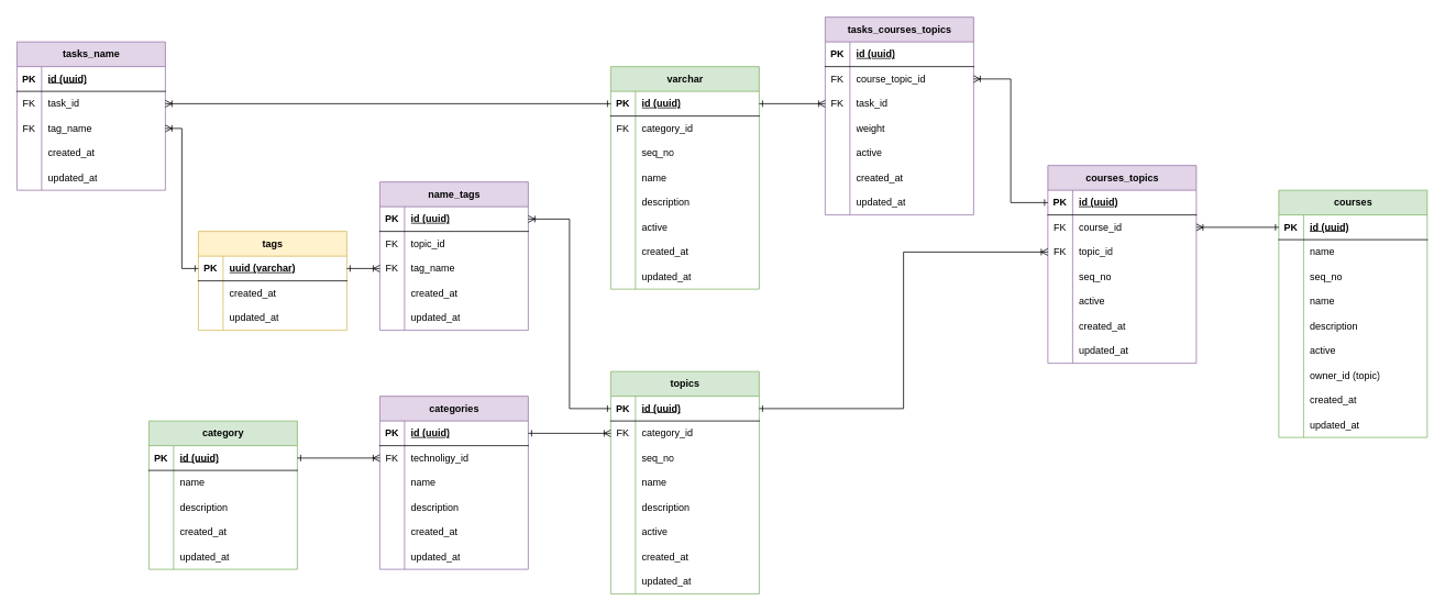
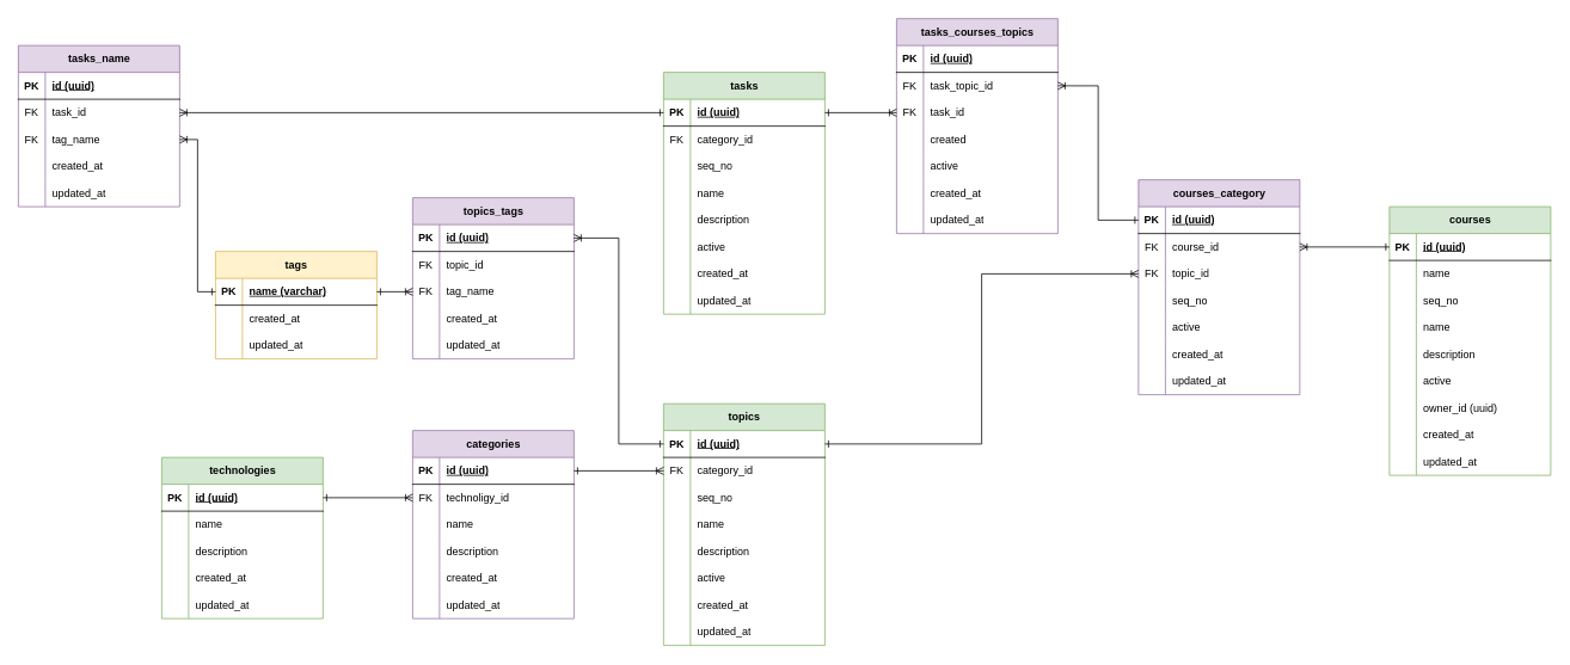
- <mxCell id="64" value="varchar" style="shape=table;startSize=30;container=1;collapsible=1;childLayout=tableLayout;fixedRows=1;rowLines=0;fontStyle=1;align=center;resizeLast=1;html=1;fillColor=#d5e8d4;strokeColor=#82b366;" vertex="1" parent="1"><mxGeometry x="740" y="80" width="180" height="270" as="geometry"><mxRectangle x="280" y="80" width="110" height="30" as="alternateBounds" /></mxGeometry></mxCell>
+ <mxCell id="64" value="tasks" style="shape=table;startSize=30;container=1;collapsible=1;childLayout=tableLayout;fixedRows=1;rowLines=0;fontStyle=1;align=center;resizeLast=1;html=1;fillColor=#d5e8d4;strokeColor=#82b366;" vertex="1" parent="1"><mxGeometry x="740" y="80" width="180" height="270" as="geometry"><mxRectangle x="280" y="80" width="110" height="30" as="alternateBounds" /></mxGeometry></mxCell>
- <mxCell id="193" value="course_topic_id" style="shape=partialRectangle;connectable=0;fillColor=none;top=0;left=0;bottom=0;right=0;align=left;spacingLeft=6;overflow=hidden;whiteSpace=wrap;html=1;" vertex="1" parent="191"><mxGeometry x="30" width="150" height="30" as="geometry"><mxRectangle width="150" height="30" as="alternateBounds" /></mxGeometry></mxCell>
+ <mxCell id="193" value="task_topic_id" style="shape=partialRectangle;connectable=0;fillColor=none;top=0;left=0;bottom=0;right=0;align=left;spacingLeft=6;overflow=hidden;whiteSpace=wrap;html=1;" vertex="1" parent="191"><mxGeometry x="30" width="150" height="30" as="geometry"><mxRectangle width="150" height="30" as="alternateBounds" /></mxGeometry></mxCell>
- <mxCell id="199" value="weight" style="shape=partialRectangle;connectable=0;fillColor=none;top=0;left=0;bottom=0;right=0;align=left;spacingLeft=6;overflow=hidden;whiteSpace=wrap;html=1;" vertex="1" parent="197"><mxGeometry x="30" width="150" height="30" as="geometry"><mxRectangle width="150" height="30" as="alternateBounds" /></mxGeometry></mxCell>
+ <mxCell id="199" value="created" style="shape=partialRectangle;connectable=0;fillColor=none;top=0;left=0;bottom=0;right=0;align=left;spacingLeft=6;overflow=hidden;whiteSpace=wrap;html=1;" vertex="1" parent="197"><mxGeometry x="30" width="150" height="30" as="geometry"><mxRectangle width="150" height="30" as="alternateBounds" /></mxGeometry></mxCell>
- <mxCell id="163" value="courses_topics" style="shape=table;startSize=30;container=1;collapsible=1;childLayout=tableLayout;fixedRows=1;rowLines=0;fontStyle=1;align=center;resizeLast=1;html=1;fillColor=#e1d5e7;strokeColor=#9673a6;" vertex="1" parent="1"><mxGeometry x="1270" y="200" width="180" height="240" as="geometry"><mxRectangle x="280" y="80" width="110" height="30" as="alternateBounds" /></mxGeometry></mxCell>
+ <mxCell id="163" value="courses_category" style="shape=table;startSize=30;container=1;collapsible=1;childLayout=tableLayout;fixedRows=1;rowLines=0;fontStyle=1;align=center;resizeLast=1;html=1;fillColor=#e1d5e7;strokeColor=#9673a6;" vertex="1" parent="1"><mxGeometry x="1270" y="200" width="180" height="240" as="geometry"><mxRectangle x="280" y="80" width="110" height="30" as="alternateBounds" /></mxGeometry></mxCell>
- <mxCell id="99" value="name_tags" style="shape=table;startSize=30;container=1;collapsible=1;childLayout=tableLayout;fixedRows=1;rowLines=0;fontStyle=1;align=center;resizeLast=1;html=1;fillColor=#e1d5e7;strokeColor=#9673a6;" vertex="1" parent="1"><mxGeometry x="460" y="220" width="180" height="180" as="geometry"><mxRectangle x="280" y="80" width="110" height="30" as="alternateBounds" /></mxGeometry></mxCell>
+ <mxCell id="99" value="topics_tags" style="shape=table;startSize=30;container=1;collapsible=1;childLayout=tableLayout;fixedRows=1;rowLines=0;fontStyle=1;align=center;resizeLast=1;html=1;fillColor=#e1d5e7;strokeColor=#9673a6;" vertex="1" parent="1"><mxGeometry x="460" y="220" width="180" height="180" as="geometry"><mxRectangle x="280" y="80" width="110" height="30" as="alternateBounds" /></mxGeometry></mxCell>
- <mxCell id="92" value="uuid&amp;nbsp;(varchar)" style="shape=partialRectangle;connectable=0;fillColor=none;top=0;left=0;bottom=0;right=0;align=left;spacingLeft=6;fontStyle=5;overflow=hidden;whiteSpace=wrap;html=1;" vertex="1" parent="90"><mxGeometry x="30" width="150" height="30" as="geometry"><mxRectangle width="150" height="30" as="alternateBounds" /></mxGeometry></mxCell>
+ <mxCell id="92" value="name&amp;nbsp;(varchar)" style="shape=partialRectangle;connectable=0;fillColor=none;top=0;left=0;bottom=0;right=0;align=left;spacingLeft=6;fontStyle=5;overflow=hidden;whiteSpace=wrap;html=1;" vertex="1" parent="90"><mxGeometry x="30" width="150" height="30" as="geometry"><mxRectangle width="150" height="30" as="alternateBounds" /></mxGeometry></mxCell>
- <mxCell id="156" value="owner_id (topic)" style="shape=partialRectangle;connectable=0;fillColor=none;top=0;left=0;bottom=0;right=0;align=left;spacingLeft=6;overflow=hidden;whiteSpace=wrap;html=1;" vertex="1" parent="154"><mxGeometry x="30" width="150" height="30" as="geometry"><mxRectangle width="150" height="30" as="alternateBounds" /></mxGeometry></mxCell>
+ <mxCell id="156" value="owner_id (uuid)" style="shape=partialRectangle;connectable=0;fillColor=none;top=0;left=0;bottom=0;right=0;align=left;spacingLeft=6;overflow=hidden;whiteSpace=wrap;html=1;" vertex="1" parent="154"><mxGeometry x="30" width="150" height="30" as="geometry"><mxRectangle width="150" height="30" as="alternateBounds" /></mxGeometry></mxCell>
- <mxCell id="2" value="category" style="shape=table;startSize=30;container=1;collapsible=1;childLayout=tableLayout;fixedRows=1;rowLines=0;fontStyle=1;align=center;resizeLast=1;html=1;fillColor=#d5e8d4;strokeColor=#82b366;" vertex="1" parent="1"><mxGeometry x="180" y="510" width="180" height="180" as="geometry"><mxRectangle x="280" y="80" width="110" height="30" as="alternateBounds" /></mxGeometry></mxCell>
+ <mxCell id="2" value="technologies" style="shape=table;startSize=30;container=1;collapsible=1;childLayout=tableLayout;fixedRows=1;rowLines=0;fontStyle=1;align=center;resizeLast=1;html=1;fillColor=#d5e8d4;strokeColor=#82b366;" vertex="1" parent="1"><mxGeometry x="180" y="510" width="180" height="180" as="geometry"><mxRectangle x="280" y="80" width="110" height="30" as="alternateBounds" /></mxGeometry></mxCell>
